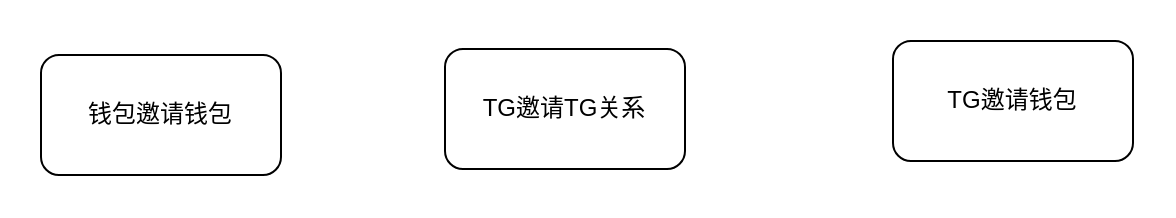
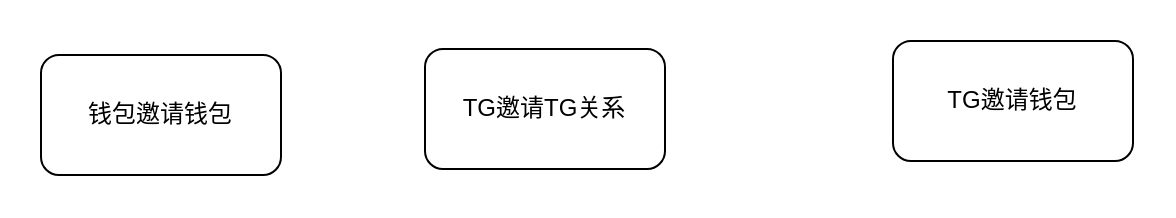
- <mxCell id="2" value="TG邀请TG关系" style="rounded=1;whiteSpace=wrap;html=1;" vertex="1" parent="1"><mxGeometry x="222" y="24" width="120" height="60" as="geometry" /></mxCell>
+ <mxCell id="2" value="TG邀请TG关系" style="rounded=1;whiteSpace=wrap;html=1;" vertex="1" parent="1"><mxGeometry x="212" y="24" width="120" height="60" as="geometry" /></mxCell>
